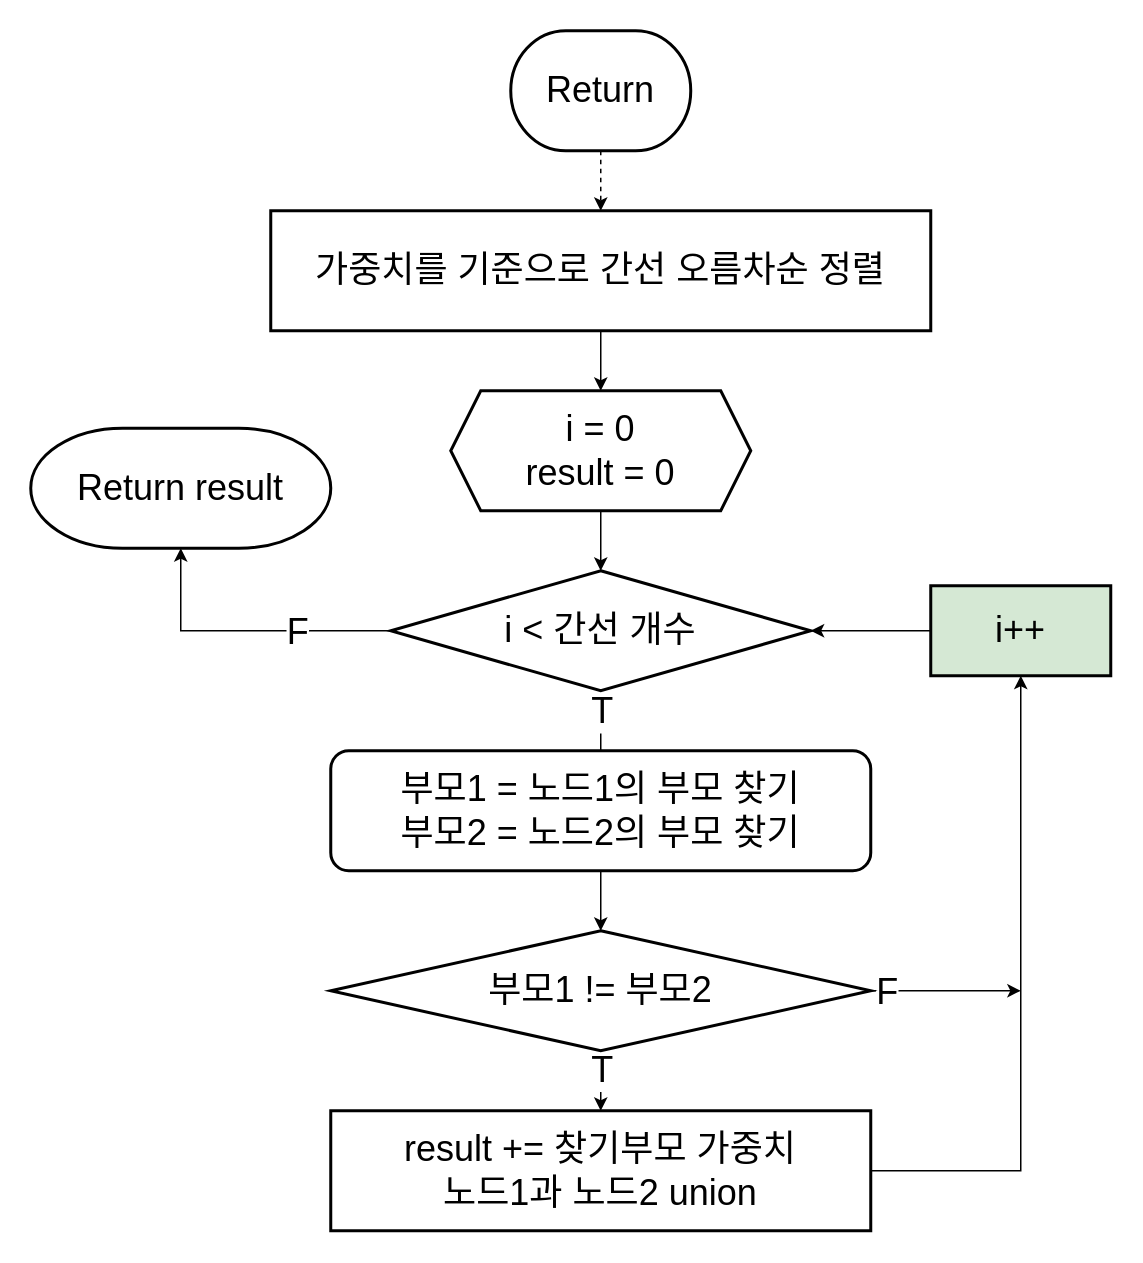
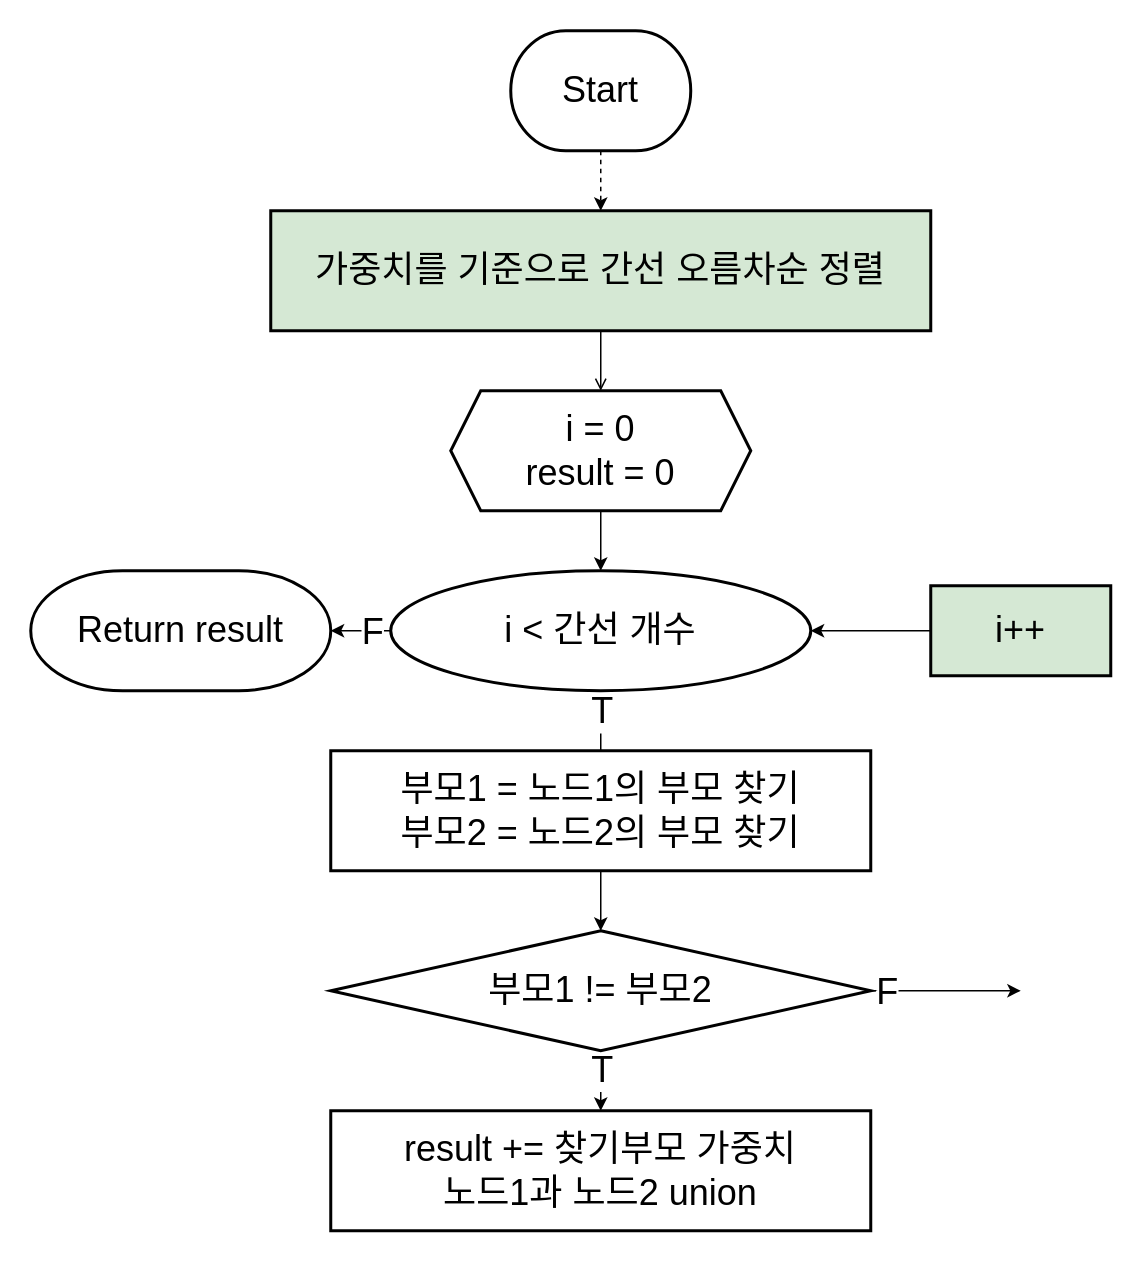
- <mxCell id="3" value="&lt;font style=&quot;font-size: 24px&quot;&gt;Return&lt;/font&gt;" style="strokeWidth=2;html=1;shape=mxgraph.flowchart.terminator;whiteSpace=wrap;fontSize=24;" vertex="1" parent="1"><mxGeometry x="340" y="20" width="120" height="80" as="geometry" /></mxCell>
+ <mxCell id="3" value="&lt;font style=&quot;font-size: 24px&quot;&gt;Start&lt;/font&gt;" style="strokeWidth=2;html=1;shape=mxgraph.flowchart.terminator;whiteSpace=wrap;fontSize=24;" vertex="1" parent="1"><mxGeometry x="340" y="20" width="120" height="80" as="geometry" /></mxCell>
- <mxCell id="5" value="&lt;span style=&quot;font-size: 24px&quot;&gt;가중치를 기준으로 간선 오름차순 정렬&lt;/span&gt;" style="whiteSpace=wrap;html=1;strokeWidth=2;fontSize=24;" vertex="1" parent="1"><mxGeometry x="180" y="140" width="440" height="80" as="geometry" /></mxCell>
+ <mxCell id="5" value="&lt;span style=&quot;font-size: 24px&quot;&gt;가중치를 기준으로 간선 오름차순 정렬&lt;/span&gt;" style="whiteSpace=wrap;html=1;strokeWidth=2;fontSize=24;fillColor=#d5e8d4;" vertex="1" parent="1"><mxGeometry x="180" y="140" width="440" height="80" as="geometry" /></mxCell>
- <mxCell id="4" value="" style="edgeStyle=orthogonalEdgeStyle;rounded=0;orthogonalLoop=1;jettySize=auto;html=1;fontSize=24;" edge="1" parent="1" source="5" target="7"><mxGeometry relative="1" as="geometry" /></mxCell>
+ <mxCell id="4" value="" style="edgeStyle=orthogonalEdgeStyle;rounded=0;orthogonalLoop=1;jettySize=auto;html=1;fontSize=24;endArrow=open;" edge="1" parent="1" source="5" target="7"><mxGeometry relative="1" as="geometry" /></mxCell>
- <mxCell id="15" value="&lt;font style=&quot;font-size: 24px&quot;&gt;Return result&lt;/font&gt;" style="strokeWidth=2;html=1;shape=mxgraph.flowchart.terminator;whiteSpace=wrap;fontSize=24;" vertex="1" parent="1"><mxGeometry x="20" y="285" width="200" height="80" as="geometry" /></mxCell>
+ <mxCell id="15" value="&lt;font style=&quot;font-size: 24px&quot;&gt;Return result&lt;/font&gt;" style="strokeWidth=2;html=1;shape=mxgraph.flowchart.terminator;whiteSpace=wrap;fontSize=24;" vertex="1" parent="1"><mxGeometry x="20" y="380" width="200" height="80" as="geometry" /></mxCell>
- <mxCell id="12" value="&lt;font style=&quot;font-size: 24px&quot;&gt;i &amp;lt; 간선 개수&lt;/font&gt;" style="rhombus;whiteSpace=wrap;html=1;strokeWidth=2;fontSize=24;" vertex="1" parent="1"><mxGeometry x="260" y="380" width="280" height="80" as="geometry" /></mxCell>
+ <mxCell id="12" value="&lt;font style=&quot;font-size: 24px&quot;&gt;i &amp;lt; 간선 개수&lt;/font&gt;" style="ellipse;whiteSpace=wrap;html=1;strokeWidth=2;fontSize=24;" vertex="1" parent="1"><mxGeometry x="260" y="380" width="280" height="80" as="geometry" /></mxCell>
- <mxCell id="14" value="&lt;font style=&quot;font-size: 24px&quot;&gt;부모1 = 노드1의 부모 찾기&lt;br style=&quot;font-size: 24px;&quot;&gt;부모2 = 노드2의 부모 찾기&lt;/font&gt;" style="whiteSpace=wrap;html=1;strokeWidth=2;fontSize=24;rounded=1;" vertex="1" parent="1"><mxGeometry x="220" y="500" width="360" height="80" as="geometry" /></mxCell>
+ <mxCell id="14" value="&lt;font style=&quot;font-size: 24px&quot;&gt;부모1 = 노드1의 부모 찾기&lt;br style=&quot;font-size: 24px;&quot;&gt;부모2 = 노드2의 부모 찾기&lt;/font&gt;" style="whiteSpace=wrap;html=1;strokeWidth=2;fontSize=24;" vertex="1" parent="1"><mxGeometry x="220" y="500" width="360" height="80" as="geometry" /></mxCell>
- <mxCell id="21" style="edgeStyle=orthogonalEdgeStyle;rounded=0;orthogonalLoop=1;jettySize=auto;html=1;entryX=0.5;entryY=1;entryDx=0;entryDy=0;fontSize=24;" edge="1" parent="1" source="22" target="24"><mxGeometry relative="1" as="geometry" /></mxCell>
